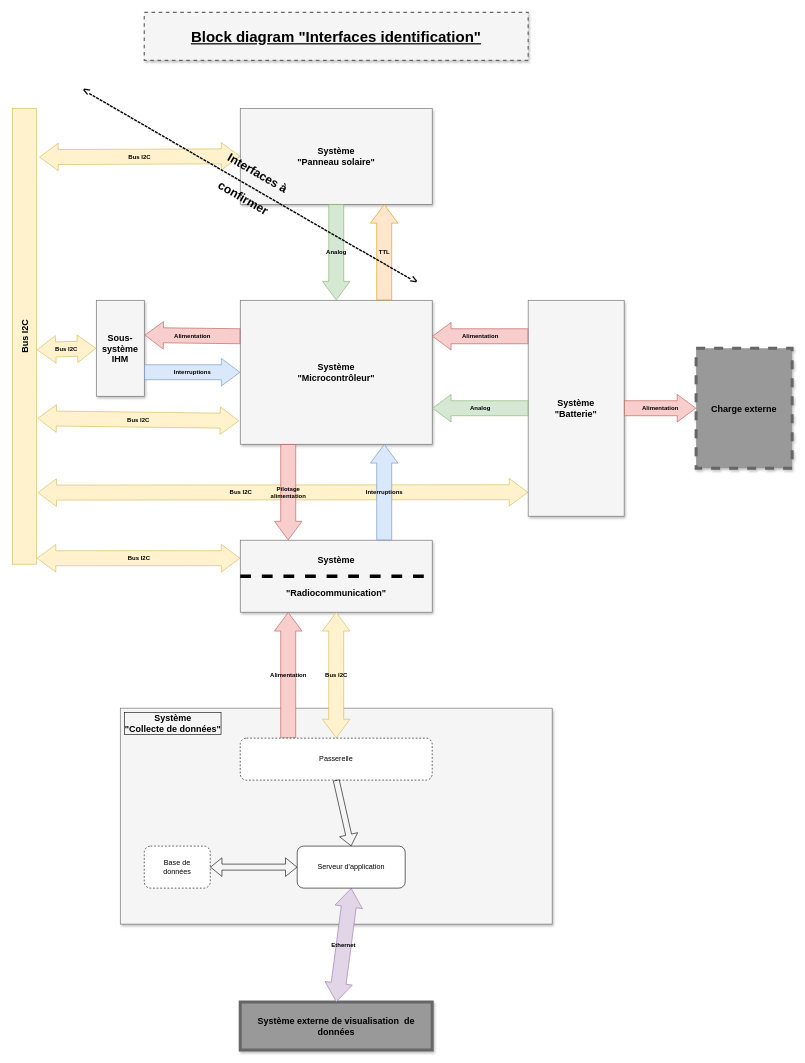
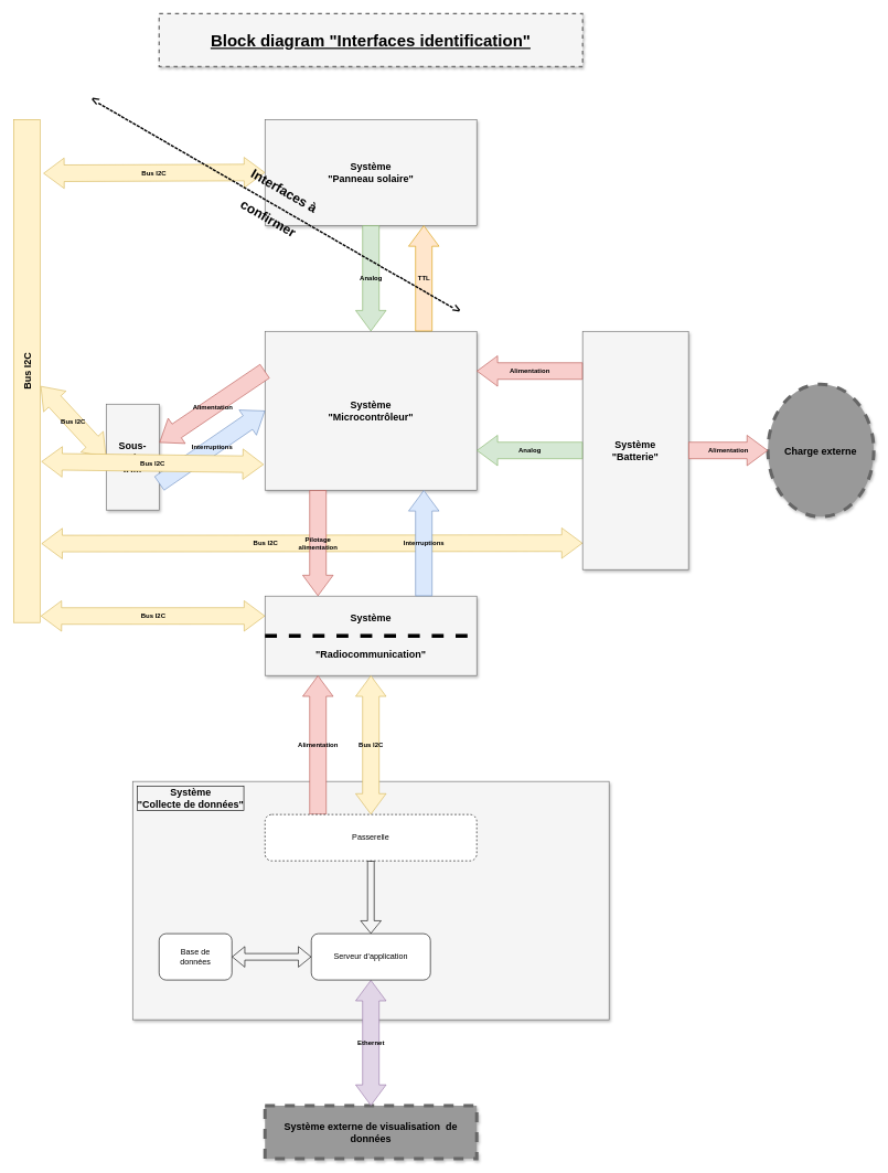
- <mxCell id="8" value="Sous-système&lt;br style=&quot;font-size: 15px;&quot;&gt;IHM&lt;br style=&quot;font-size: 15px;&quot;&gt;" style="whiteSpace=wrap;html=1;shadow=1;fontSize=15;fillColor=#f5f5f5;strokeColor=#666666;fontStyle=1" vertex="1" parent="1"><mxGeometry x="160" y="500" width="80" height="160" as="geometry" /></mxCell>
+ <mxCell id="8" value="Sous-système&lt;br style=&quot;font-size: 15px;&quot;&gt;IHM&lt;br style=&quot;font-size: 15px;&quot;&gt;" style="whiteSpace=wrap;html=1;shadow=1;fontSize=15;fillColor=#f5f5f5;strokeColor=#666666;fontStyle=1" vertex="1" parent="1"><mxGeometry x="160" y="610" width="80" height="160" as="geometry" /></mxCell>
- <mxCell id="34" value="Charge externe&lt;br style=&quot;font-size: 15px&quot;&gt;" style="whiteSpace=wrap;html=1;shadow=1;fontSize=15;fillColor=#999999;strokeColor=#666666;fontStyle=1;dashed=1;strokeWidth=5;" vertex="1" parent="1"><mxGeometry x="1160" y="580" width="160" height="200" as="geometry" /></mxCell>
+ <mxCell id="34" value="Charge externe&lt;br style=&quot;font-size: 15px&quot;&gt;" style="ellipse;whiteSpace=wrap;html=1;shadow=1;fontSize=15;fillColor=#999999;strokeColor=#666666;fontStyle=1;dashed=1;strokeWidth=5;" vertex="1" parent="1"><mxGeometry x="1160" y="580" width="160" height="200" as="geometry" /></mxCell>
- <mxCell id="30" value="Base de&lt;br&gt;données&lt;br&gt;" style="rounded=1;whiteSpace=wrap;html=1;dashed=1;" vertex="1" parent="1"><mxGeometry x="240" y="1410" width="110" height="70" as="geometry" /></mxCell>
+ <mxCell id="30" value="Base de&lt;br&gt;données&lt;br&gt;" style="rounded=1;whiteSpace=wrap;html=1;" vertex="1" parent="1"><mxGeometry x="240" y="1410" width="110" height="70" as="geometry" /></mxCell>
- <mxCell id="28" value="Serveur d'application" style="rounded=1;whiteSpace=wrap;html=1;" vertex="1" parent="1"><mxGeometry x="495" y="1410" width="180" height="70" as="geometry" /></mxCell>
+ <mxCell id="28" value="Serveur d'application" style="rounded=1;whiteSpace=wrap;html=1;" vertex="1" parent="1"><mxGeometry x="470" y="1410" width="180" height="70" as="geometry" /></mxCell>
- <mxCell id="22" value="Système externe de visualisation&amp;nbsp; de données&lt;br style=&quot;font-size: 15px;&quot;&gt;" style="whiteSpace=wrap;html=1;shadow=1;fontSize=15;fillColor=#999999;strokeColor=#666666;fontStyle=1;dashed=0;strokeWidth=5;" vertex="1" parent="1"><mxGeometry x="400" y="1669.879" width="320" height="80" as="geometry" /></mxCell>
+ <mxCell id="22" value="Système externe de visualisation&amp;nbsp; de données&lt;br style=&quot;font-size: 15px;&quot;&gt;" style="whiteSpace=wrap;html=1;shadow=1;fontSize=15;fillColor=#999999;strokeColor=#666666;fontStyle=1;dashed=1;strokeWidth=5;" vertex="1" parent="1"><mxGeometry x="400" y="1669.879" width="320" height="80" as="geometry" /></mxCell>
